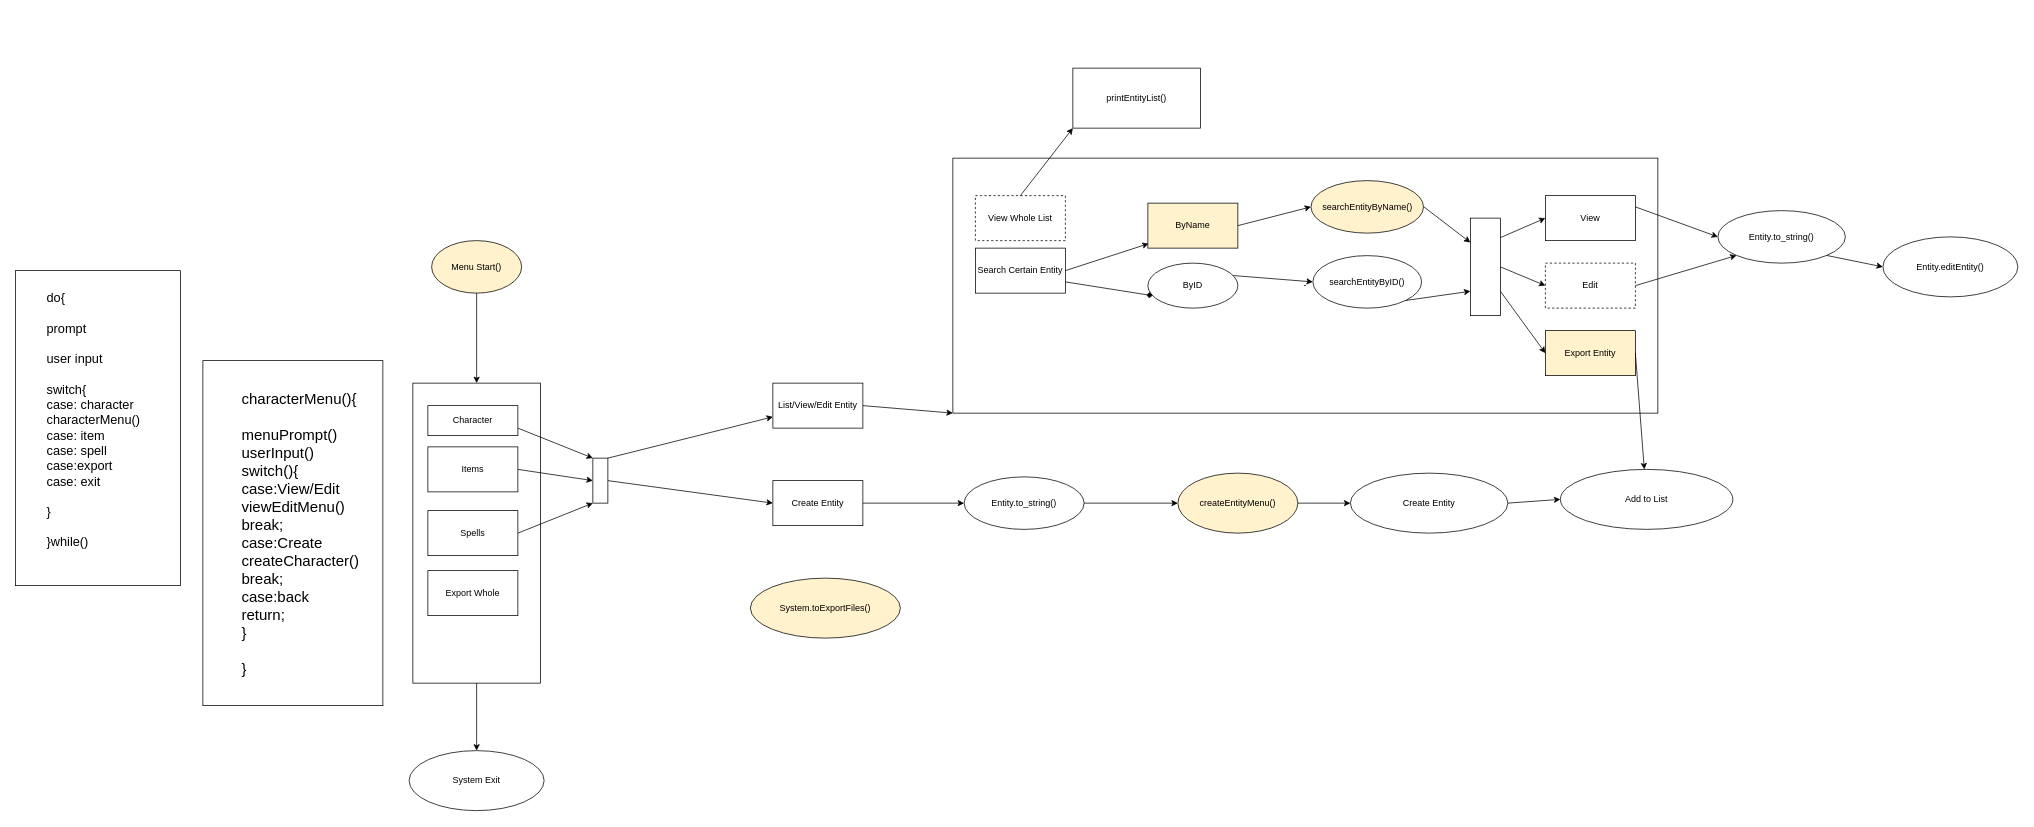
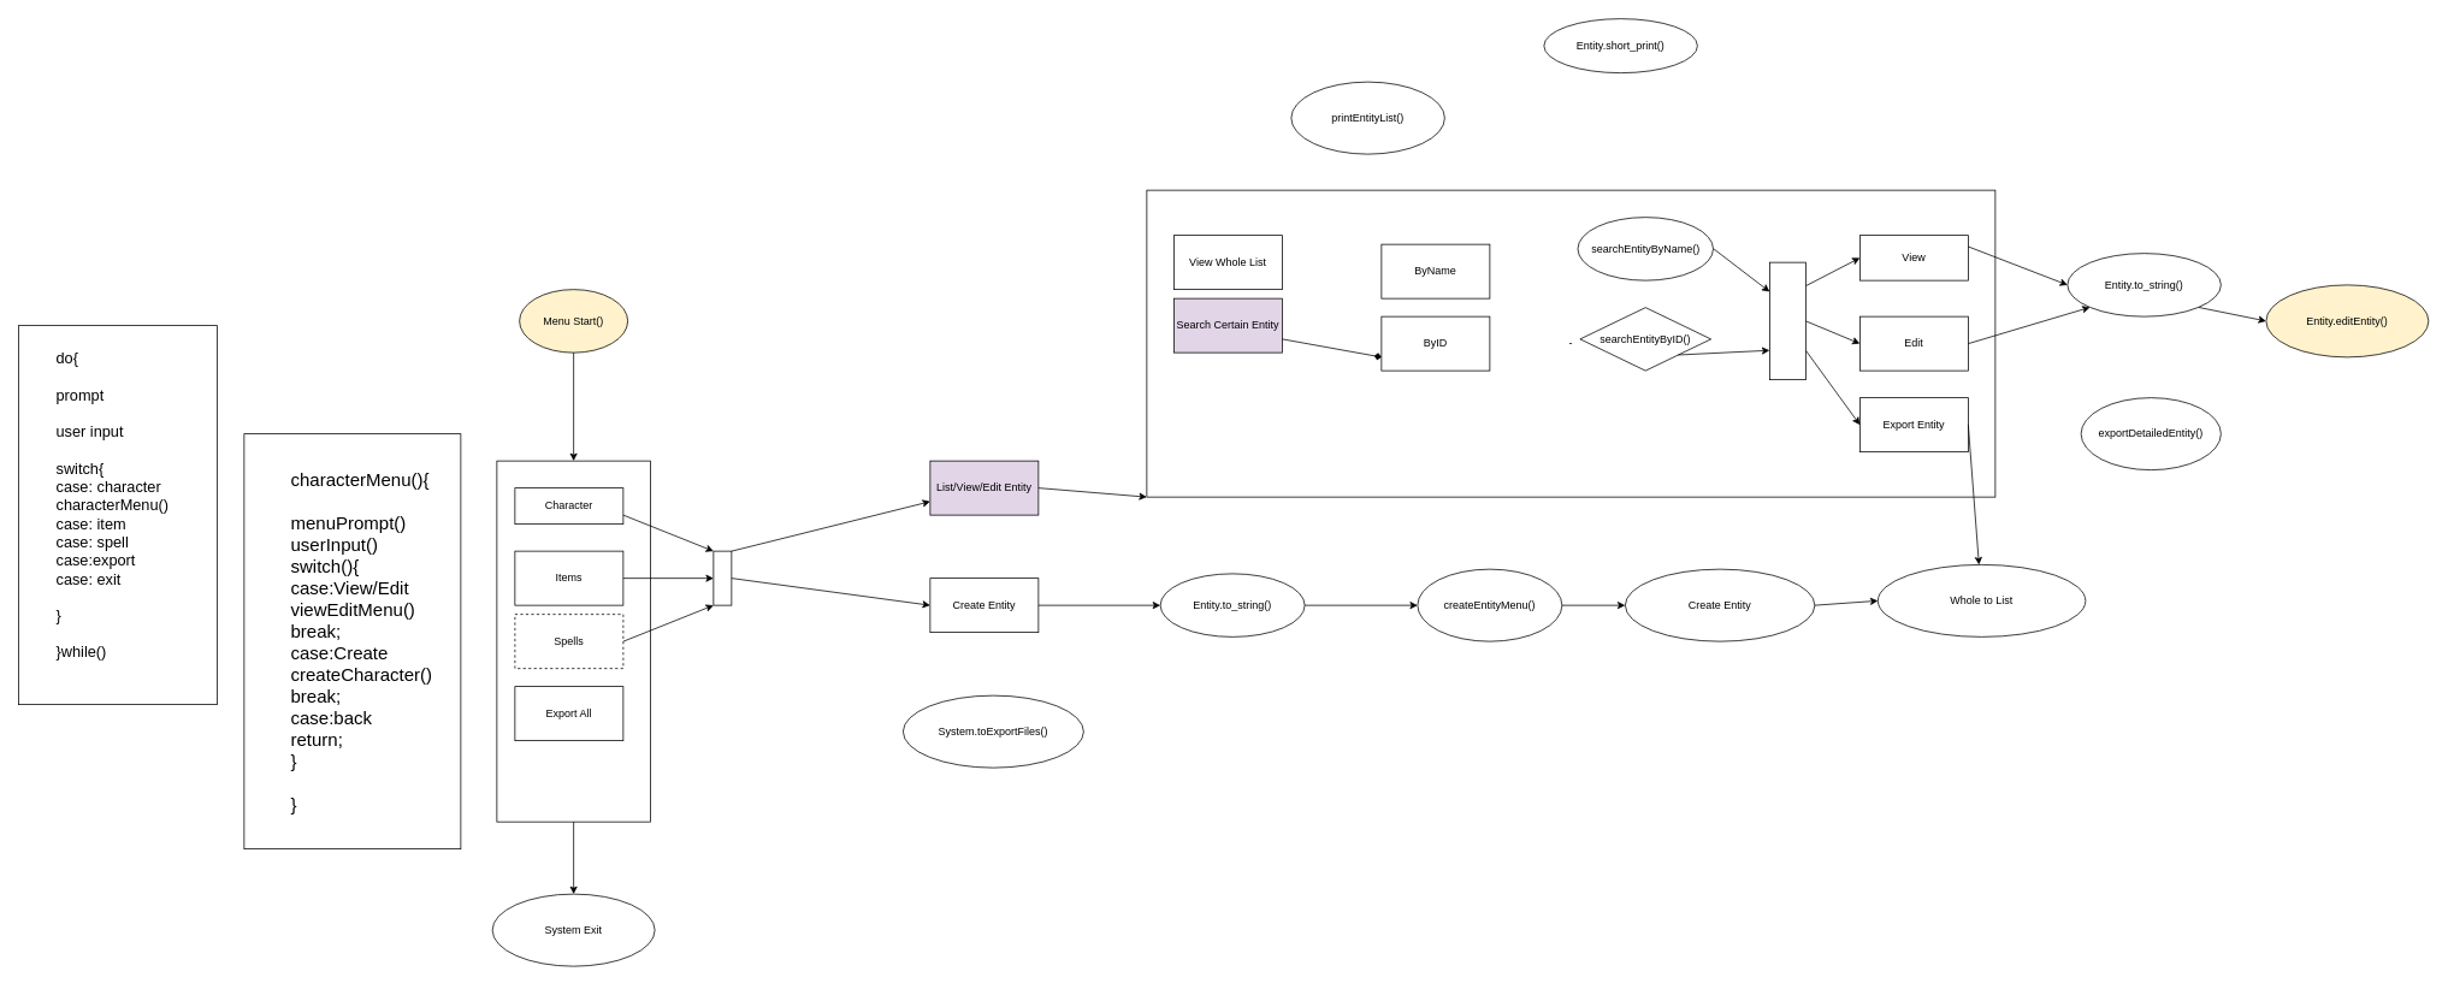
+ <mxCell id="47" value="Entity.short_print()" style="ellipse;whiteSpace=wrap;html=1;" vertex="1" parent="1"><mxGeometry x="1710" y="20" width="170" height="60" as="geometry" /></mxCell>
- <mxCell id="46" value="printEntityList()" style="whiteSpace=wrap;html=1;rounded=0;" vertex="1" parent="1"><mxGeometry x="1430" y="90" width="170" height="80" as="geometry" /></mxCell>
+ <mxCell id="46" value="printEntityList()" style="ellipse;whiteSpace=wrap;html=1;" vertex="1" parent="1"><mxGeometry x="1430" y="90" width="170" height="80" as="geometry" /></mxCell>
- <mxCell id="48" value="" style="endArrow=classic;html=1;exitX=0.5;exitY=0;exitDx=0;exitDy=0;entryX=0;entryY=1;entryDx=0;entryDy=0;" edge="1" parent="1" source="14" target="46"><mxGeometry width="50" height="50" relative="1" as="geometry"><mxPoint x="1790" y="290" as="sourcePoint" /><mxPoint x="1840" y="240" as="targetPoint" /></mxGeometry></mxCell>
- <mxCell id="21" value="searchEntityByName()" style="ellipse;whiteSpace=wrap;html=1;fillColor=#fff2cc;" vertex="1" parent="1"><mxGeometry x="1747.5" y="240" width="150" height="70" as="geometry" /></mxCell>
+ <mxCell id="21" value="searchEntityByName()" style="ellipse;whiteSpace=wrap;html=1;" vertex="1" parent="1"><mxGeometry x="1747.5" y="240" width="150" height="70" as="geometry" /></mxCell>
- <mxCell id="23" value="" style="endArrow=classic;html=1;exitX=1;exitY=0.5;exitDx=0;exitDy=0;entryX=0;entryY=0.5;entryDx=0;entryDy=0;" edge="1" parent="1" source="16" target="21"><mxGeometry width="50" height="50" relative="1" as="geometry"><mxPoint x="1490" y="520" as="sourcePoint" /><mxPoint x="1540" y="470" as="targetPoint" /></mxGeometry></mxCell>
- <mxCell id="14" value="View Whole List" style="rounded=0;whiteSpace=wrap;html=1;dashed=1;" vertex="1" parent="1"><mxGeometry x="1300" y="260" width="120" height="60" as="geometry" /></mxCell>
+ <mxCell id="14" value="View Whole List" style="rounded=0;whiteSpace=wrap;html=1;" vertex="1" parent="1"><mxGeometry x="1300" y="260" width="120" height="60" as="geometry" /></mxCell>
- <mxCell id="27" value="View" style="rounded=0;whiteSpace=wrap;html=1;" vertex="1" parent="1"><mxGeometry x="2060" y="260" width="120" height="60" as="geometry" /></mxCell>
+ <mxCell id="27" value="View" style="rounded=0;whiteSpace=wrap;html=1;" vertex="1" parent="1"><mxGeometry x="2060" y="260" width="120" height="50" as="geometry" /></mxCell>
- <mxCell id="16" value="ByName" style="rounded=0;whiteSpace=wrap;html=1;fillColor=#fff2cc;" vertex="1" parent="1"><mxGeometry x="1530" y="270" width="120" height="60" as="geometry" /></mxCell>
+ <mxCell id="16" value="ByName" style="rounded=0;whiteSpace=wrap;html=1;" vertex="1" parent="1"><mxGeometry x="1530" y="270" width="120" height="60" as="geometry" /></mxCell>
- <mxCell id="18" value="" style="endArrow=classic;html=1;exitX=1;exitY=0.5;exitDx=0;exitDy=0;entryX=0.008;entryY=0.9;entryDx=0;entryDy=0;entryPerimeter=0;" edge="1" parent="1" source="15" target="16"><mxGeometry width="50" height="50" relative="1" as="geometry"><mxPoint x="1100" y="520" as="sourcePoint" /><mxPoint x="1150" y="470" as="targetPoint" /></mxGeometry></mxCell>
- <mxCell id="33" value="Entity.editEntity()" style="ellipse;whiteSpace=wrap;html=1;" vertex="1" parent="1"><mxGeometry x="2510" y="315" width="180" height="80" as="geometry" /></mxCell>
+ <mxCell id="33" value="Entity.editEntity()" style="ellipse;whiteSpace=wrap;html=1;fillColor=#fff2cc;" vertex="1" parent="1"><mxGeometry x="2510" y="315" width="180" height="80" as="geometry" /></mxCell>
- <mxCell id="15" value="Search Certain Entity" style="rounded=0;whiteSpace=wrap;html=1;" vertex="1" parent="1"><mxGeometry x="1300" y="330" width="120" height="60" as="geometry" /></mxCell>
+ <mxCell id="15" value="Search Certain Entity" style="rounded=0;whiteSpace=wrap;html=1;fillColor=#e1d5e7;" vertex="1" parent="1"><mxGeometry x="1300" y="330" width="120" height="60" as="geometry" /></mxCell>
- <mxCell id="24" value="" style="endArrow=classic;html=1;exitX=1;exitY=0.25;exitDx=0;exitDy=0;entryX=0;entryY=0.5;entryDx=0;entryDy=0;" edge="1" parent="1" source="17" target="22"><mxGeometry width="50" height="50" relative="1" as="geometry"><mxPoint x="1490" y="520" as="sourcePoint" /><mxPoint x="1540" y="470" as="targetPoint" /></mxGeometry></mxCell>
- <mxCell id="22" value="searchEntityByID()" style="ellipse;whiteSpace=wrap;html=1;" vertex="1" parent="1"><mxGeometry x="1750" y="340" width="145" height="70" as="geometry" /></mxCell>
+ <mxCell id="22" value="searchEntityByID()" style="rhombus;whiteSpace=wrap;html=1;" vertex="1" parent="1"><mxGeometry x="1750" y="340" width="145" height="70" as="geometry" /></mxCell>
- <mxCell id="17" value="ByID" style="ellipse;whiteSpace=wrap;html=1;" vertex="1" parent="1"><mxGeometry x="1530" y="350" width="120" height="60" as="geometry" /></mxCell>
+ <mxCell id="17" value="ByID" style="whiteSpace=wrap;html=1;" vertex="1" parent="1"><mxGeometry x="1530" y="350" width="120" height="60" as="geometry" /></mxCell>
- <mxCell id="11" value="Edit" style="rounded=0;whiteSpace=wrap;html=1;dashed=1;" vertex="1" parent="1"><mxGeometry x="2060" y="350" width="120" height="60" as="geometry" /></mxCell>
+ <mxCell id="11" value="Edit" style="rounded=0;whiteSpace=wrap;html=1;" vertex="1" parent="1"><mxGeometry x="2060" y="350" width="120" height="60" as="geometry" /></mxCell>
- <mxCell id="49" value="Export Entity" style="rounded=0;whiteSpace=wrap;html=1;fillColor=#fff2cc;" vertex="1" parent="1"><mxGeometry x="2060" y="440" width="120" height="60" as="geometry" /></mxCell>
+ <mxCell id="49" value="Export Entity" style="rounded=0;whiteSpace=wrap;html=1;" vertex="1" parent="1"><mxGeometry x="2060" y="440" width="120" height="60" as="geometry" /></mxCell>
+ <mxCell id="50" value="exportDetailedEntity()" style="ellipse;whiteSpace=wrap;html=1;" vertex="1" parent="1"><mxGeometry x="2305" y="440" width="155" height="80" as="geometry" /></mxCell>
- <mxCell id="12" value="List/View/Edit Entity" style="rounded=0;whiteSpace=wrap;html=1;" vertex="1" parent="1"><mxGeometry x="1030" y="510" width="120" height="60" as="geometry" /></mxCell>
+ <mxCell id="12" value="List/View/Edit Entity" style="rounded=0;whiteSpace=wrap;html=1;fillColor=#e1d5e7;" vertex="1" parent="1"><mxGeometry x="1030" y="510" width="120" height="60" as="geometry" /></mxCell>
- <mxCell id="8" value="Items" style="rounded=0;whiteSpace=wrap;html=1;" vertex="1" parent="1"><mxGeometry x="570" y="595" width="120" height="60" as="geometry" /></mxCell>
+ <mxCell id="8" value="Items" style="rounded=0;whiteSpace=wrap;html=1;" vertex="1" parent="1"><mxGeometry x="570" y="610" width="120" height="60" as="geometry" /></mxCell>
- <mxCell id="56" value="Add to List" style="ellipse;whiteSpace=wrap;html=1;" vertex="1" parent="1"><mxGeometry x="2080" y="625" width="230" height="80" as="geometry" /></mxCell>
+ <mxCell id="56" value="Whole to List" style="ellipse;whiteSpace=wrap;html=1;" vertex="1" parent="1"><mxGeometry x="2080" y="625" width="230" height="80" as="geometry" /></mxCell>
- <mxCell id="20" value="createEntityMenu()" style="ellipse;whiteSpace=wrap;html=1;fillColor=#fff2cc;" vertex="1" parent="1"><mxGeometry x="1570" y="630" width="160" height="80" as="geometry" /></mxCell>
+ <mxCell id="20" value="createEntityMenu()" style="ellipse;whiteSpace=wrap;html=1;" vertex="1" parent="1"><mxGeometry x="1570" y="630" width="160" height="80" as="geometry" /></mxCell>
- <mxCell id="9" value="Spells" style="rounded=0;whiteSpace=wrap;html=1;" vertex="1" parent="1"><mxGeometry x="570" y="680" width="120" height="60" as="geometry" /></mxCell>
+ <mxCell id="9" value="Spells" style="rounded=0;whiteSpace=wrap;html=1;dashed=1;" vertex="1" parent="1"><mxGeometry x="570" y="680" width="120" height="60" as="geometry" /></mxCell>
- <mxCell id="13" value="Export Whole" style="rounded=0;whiteSpace=wrap;html=1;" vertex="1" parent="1"><mxGeometry x="570" y="760" width="120" height="60" as="geometry" /></mxCell>
+ <mxCell id="13" value="Export All" style="rounded=0;whiteSpace=wrap;html=1;" vertex="1" parent="1"><mxGeometry x="570" y="760" width="120" height="60" as="geometry" /></mxCell>
- <mxCell id="54" value="System.toExportFiles()" style="ellipse;whiteSpace=wrap;html=1;fillColor=#fff2cc;" vertex="1" parent="1"><mxGeometry x="1000" y="770" width="200" height="80" as="geometry" /></mxCell>
+ <mxCell id="54" value="System.toExportFiles()" style="ellipse;whiteSpace=wrap;html=1;" vertex="1" parent="1"><mxGeometry x="1000" y="770" width="200" height="80" as="geometry" /></mxCell>
- <mxCell id="59" value="System Exit" style="ellipse;whiteSpace=wrap;html=1;" vertex="1" parent="1"><mxGeometry x="545" y="1000" width="180" height="80" as="geometry" /></mxCell>
+ <mxCell id="59" value="System Exit" style="ellipse;whiteSpace=wrap;html=1;" vertex="1" parent="1"><mxGeometry x="545" y="990" width="180" height="80" as="geometry" /></mxCell>
